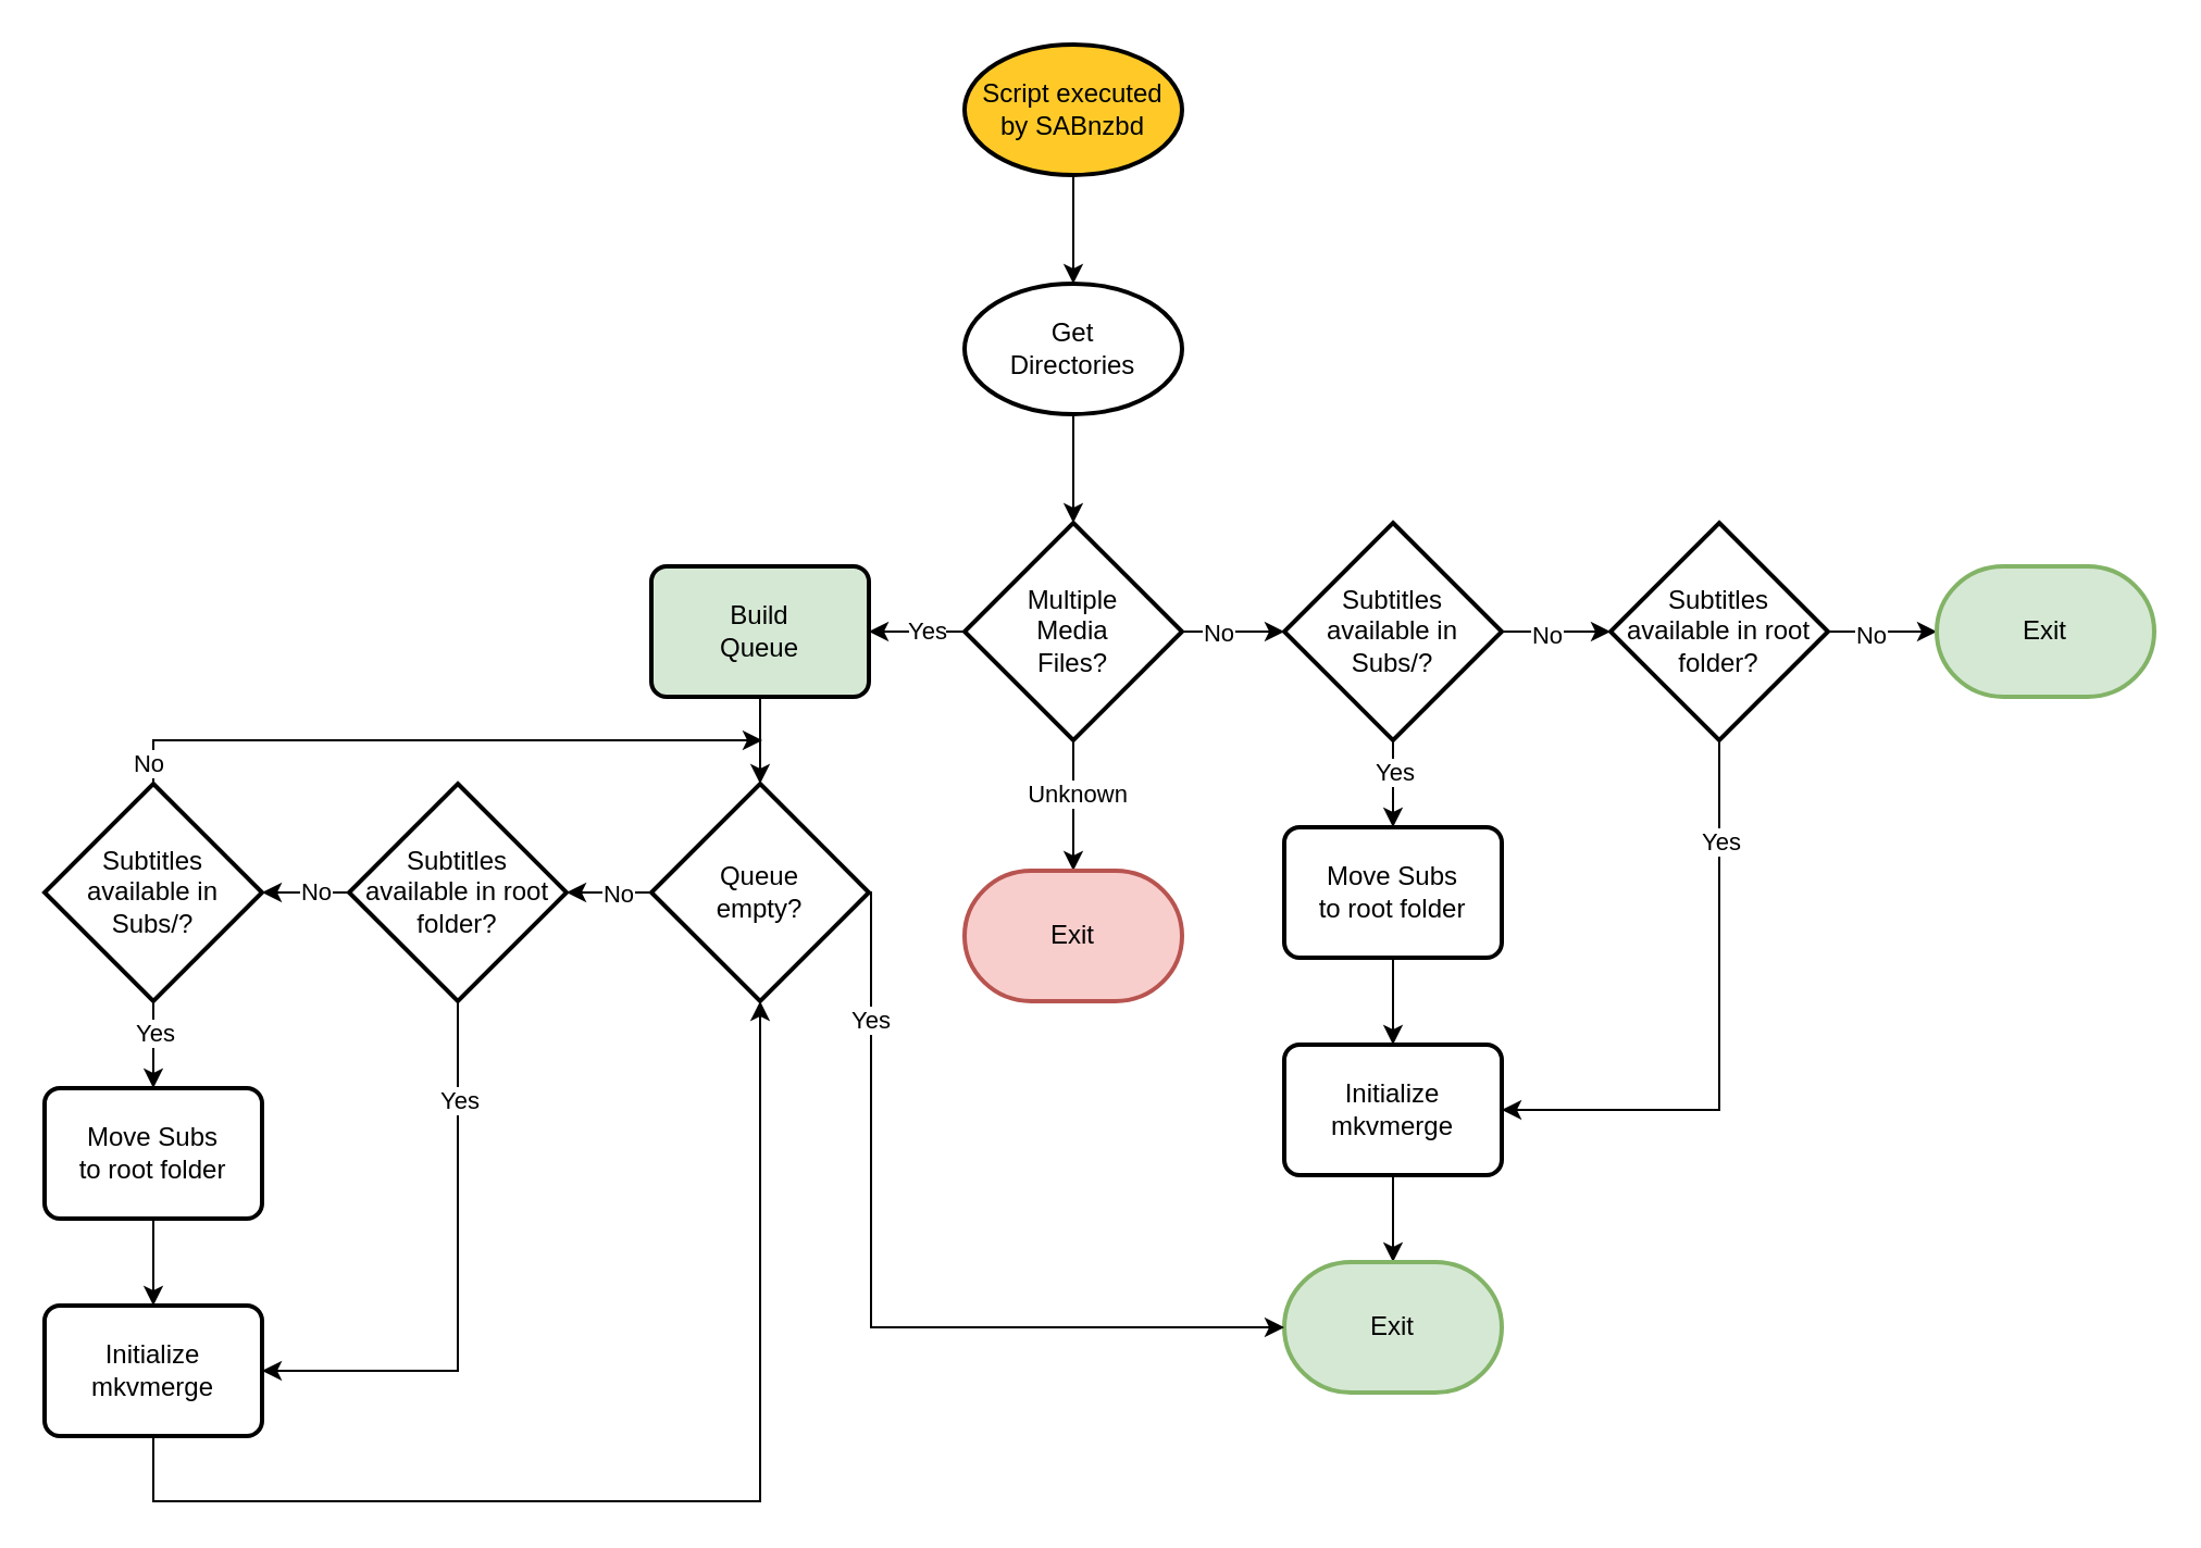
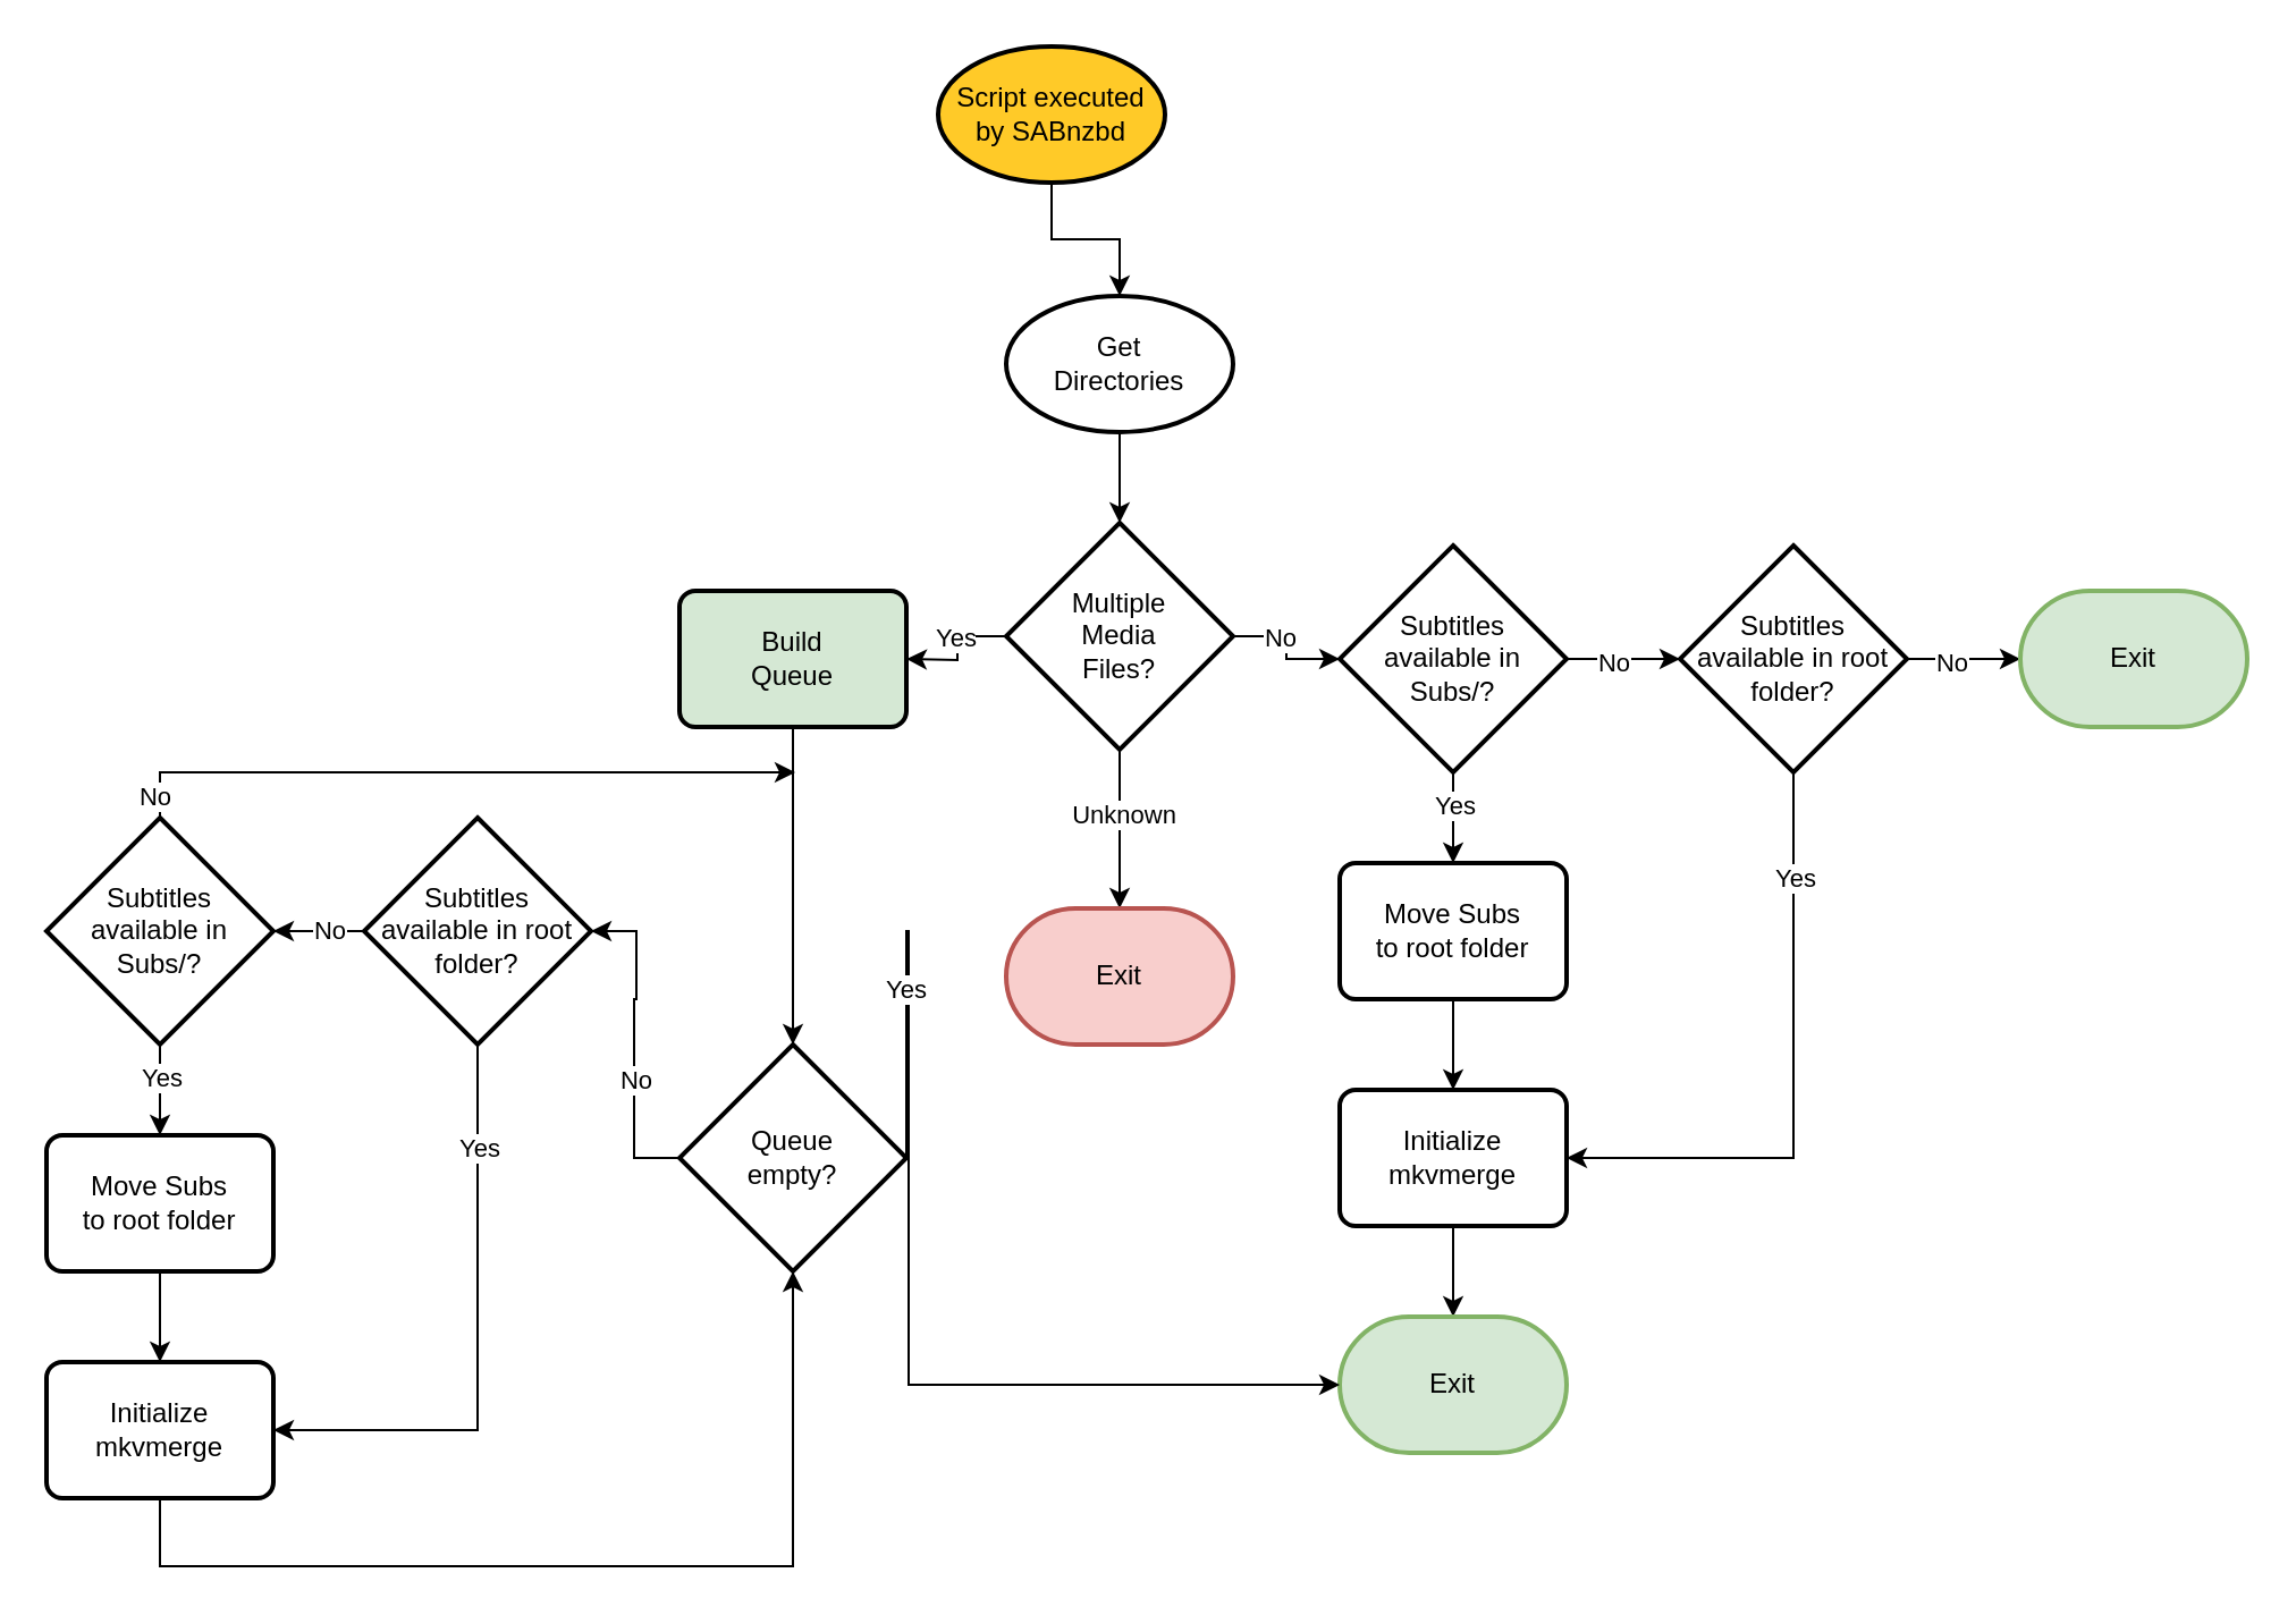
- <mxCell id="3" value="Script executed&lt;br&gt;by SABnzbd" style="strokeWidth=2;html=1;shape=mxgraph.flowchart.start_1;whiteSpace=wrap;labelBackgroundColor=none;fillColor=#FFCA28;" vertex="1" parent="1"><mxGeometry x="443" y="20" width="100" height="60" as="geometry" /></mxCell>
+ <mxCell id="3" value="Script executed&lt;br&gt;by SABnzbd" style="strokeWidth=2;html=1;shape=mxgraph.flowchart.start_1;whiteSpace=wrap;labelBackgroundColor=none;fillColor=#FFCA28;" vertex="1" parent="1"><mxGeometry x="413" y="20" width="100" height="60" as="geometry" /></mxCell>
- <mxCell id="10" value="Multiple&lt;br&gt;Media&lt;br&gt;Files?" style="strokeWidth=2;html=1;shape=mxgraph.flowchart.decision;whiteSpace=wrap;" vertex="1" parent="1"><mxGeometry x="443" y="240" width="100" height="100" as="geometry" /></mxCell>
+ <mxCell id="10" value="Multiple&lt;br&gt;Media&lt;br&gt;Files?" style="strokeWidth=2;html=1;shape=mxgraph.flowchart.decision;whiteSpace=wrap;" vertex="1" parent="1"><mxGeometry x="443" y="230" width="100" height="100" as="geometry" /></mxCell>
- <mxCell id="35" value="Queue&lt;br&gt;empty?" style="strokeWidth=2;html=1;shape=mxgraph.flowchart.decision;whiteSpace=wrap;" vertex="1" parent="1"><mxGeometry x="299" y="360" width="100" height="100" as="geometry" /></mxCell>
+ <mxCell id="35" value="Queue&lt;br&gt;empty?" style="strokeWidth=2;html=1;shape=mxgraph.flowchart.decision;whiteSpace=wrap;" vertex="1" parent="1"><mxGeometry x="299" y="460" width="100" height="100" as="geometry" /></mxCell>
